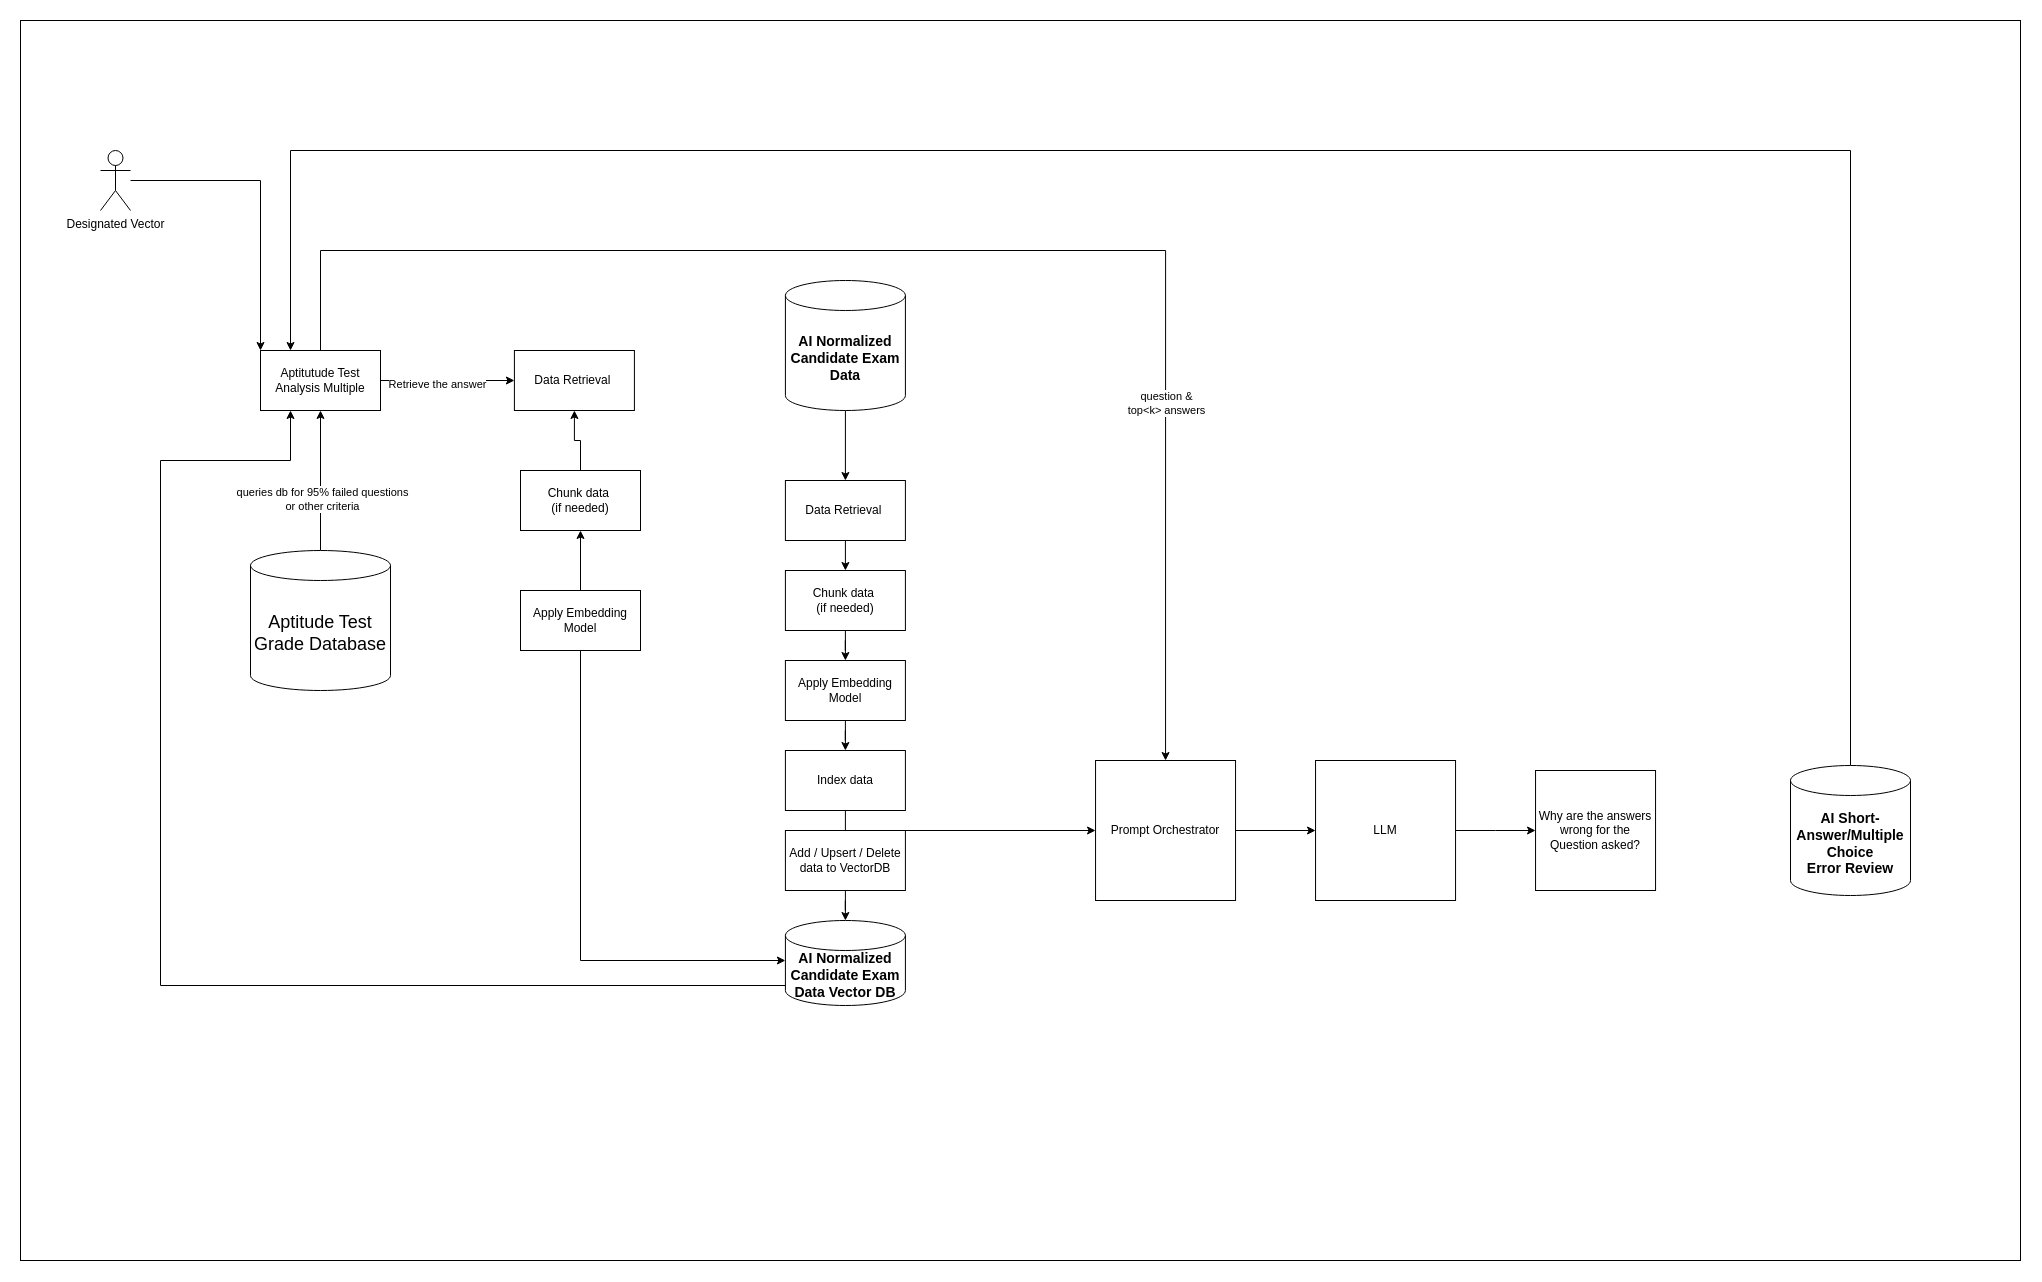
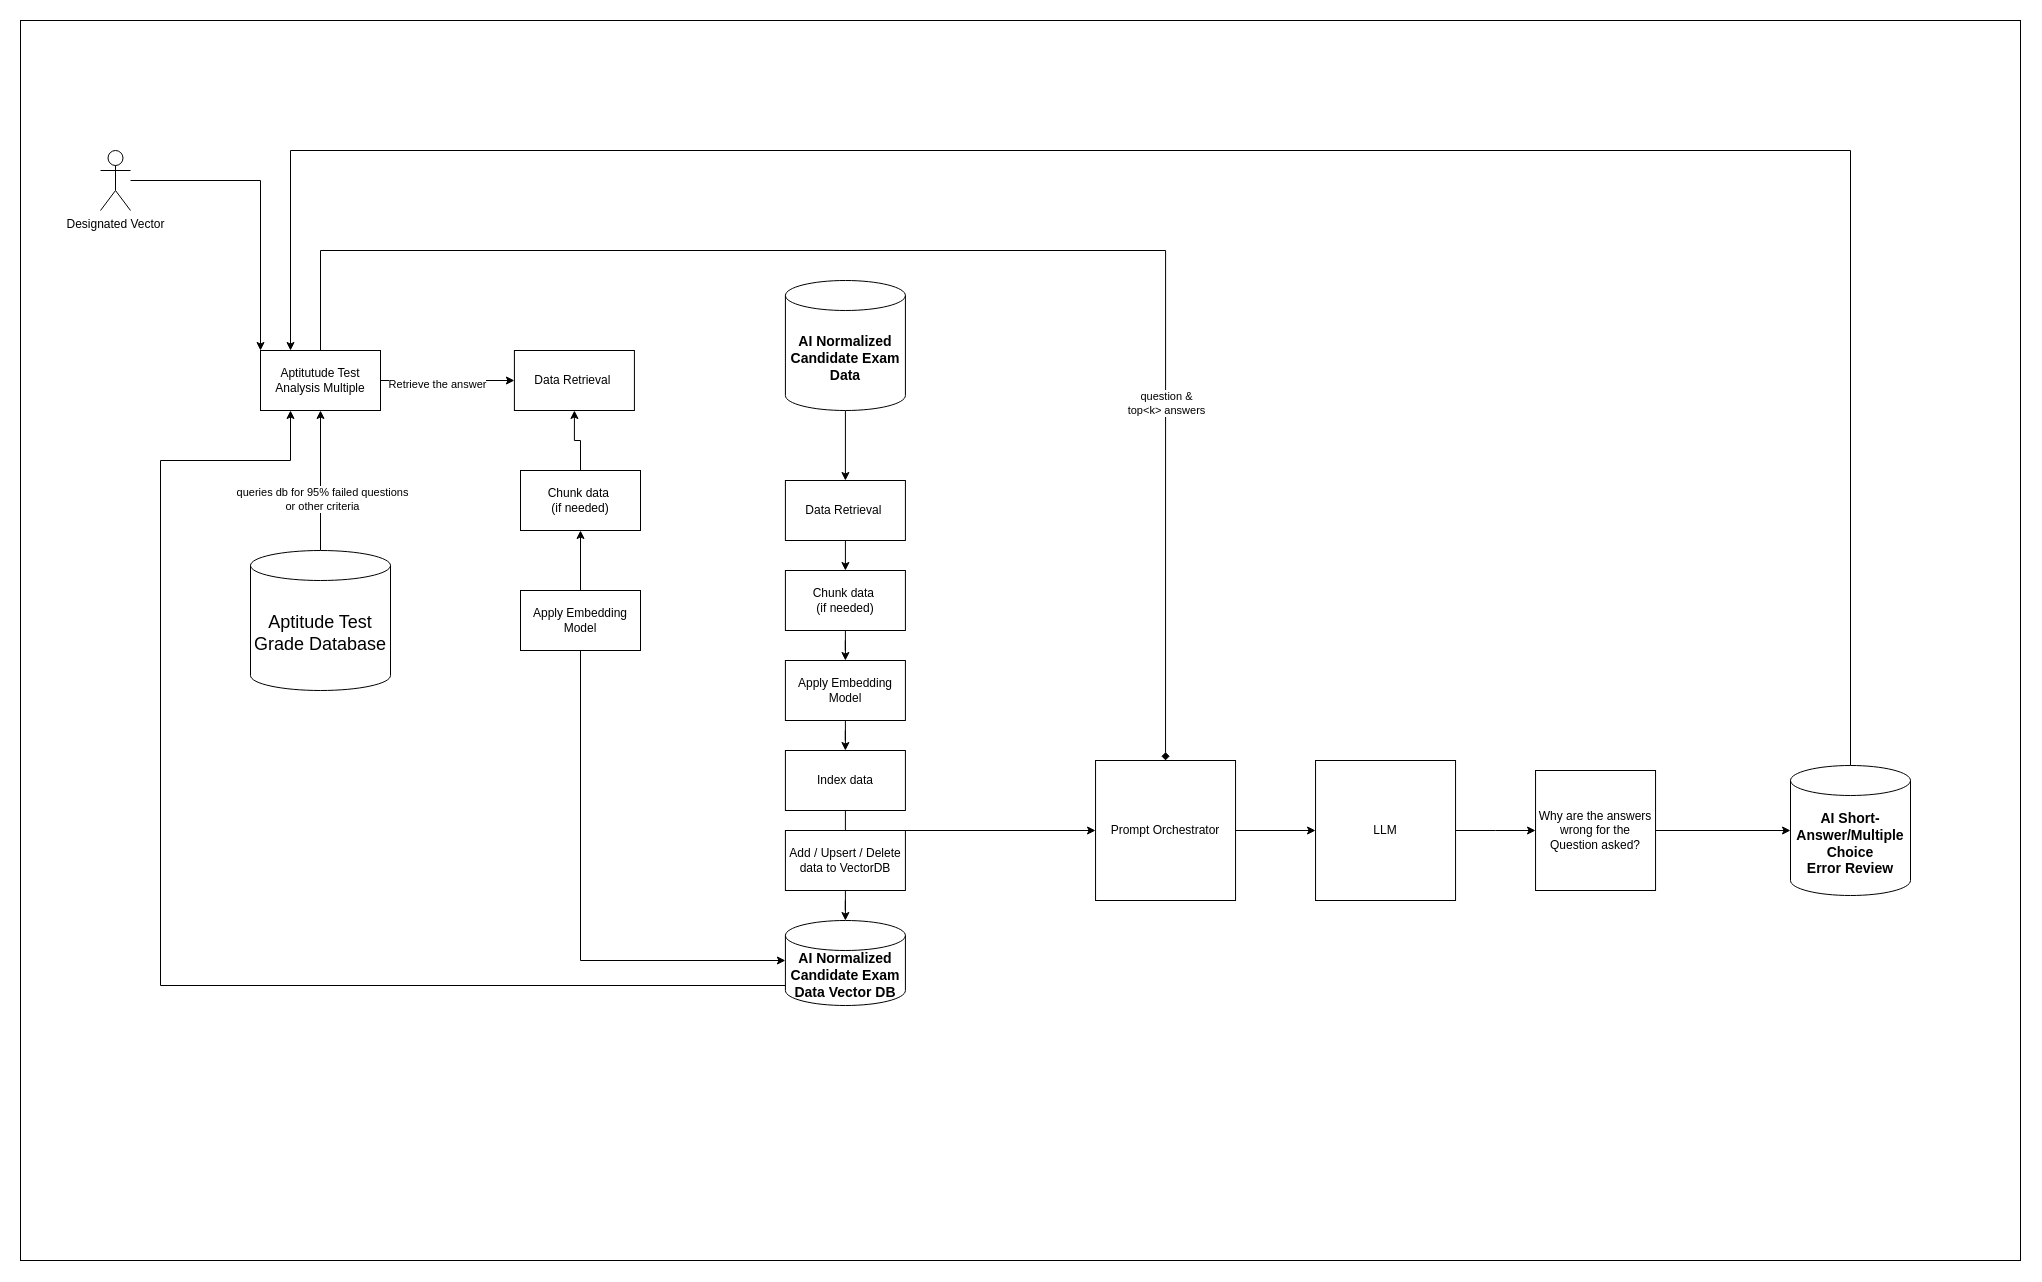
- <mxCell id="8" style="edgeStyle=orthogonalEdgeStyle;rounded=0;orthogonalLoop=1;jettySize=auto;html=1;entryX=0.5;entryY=0;entryDx=0;entryDy=0;" edge="1" parent="1" source="10" target="27"><mxGeometry relative="1" as="geometry"><Array as="points"><mxPoint x="320" y="250" /><mxPoint x="1165" y="250" /></Array></mxGeometry></mxCell>
+ <mxCell id="8" style="edgeStyle=orthogonalEdgeStyle;rounded=0;orthogonalLoop=1;jettySize=auto;html=1;entryX=0.5;entryY=0;entryDx=0;entryDy=0;endArrow=diamond;" edge="1" parent="1" source="10" target="27"><mxGeometry relative="1" as="geometry"><Array as="points"><mxPoint x="320" y="250" /><mxPoint x="1165" y="250" /></Array></mxGeometry></mxCell>
+ <mxCell id="31" style="edgeStyle=orthogonalEdgeStyle;rounded=0;orthogonalLoop=1;jettySize=auto;html=1;" edge="1" parent="1" source="32" target="40"><mxGeometry relative="1" as="geometry" /></mxCell>
